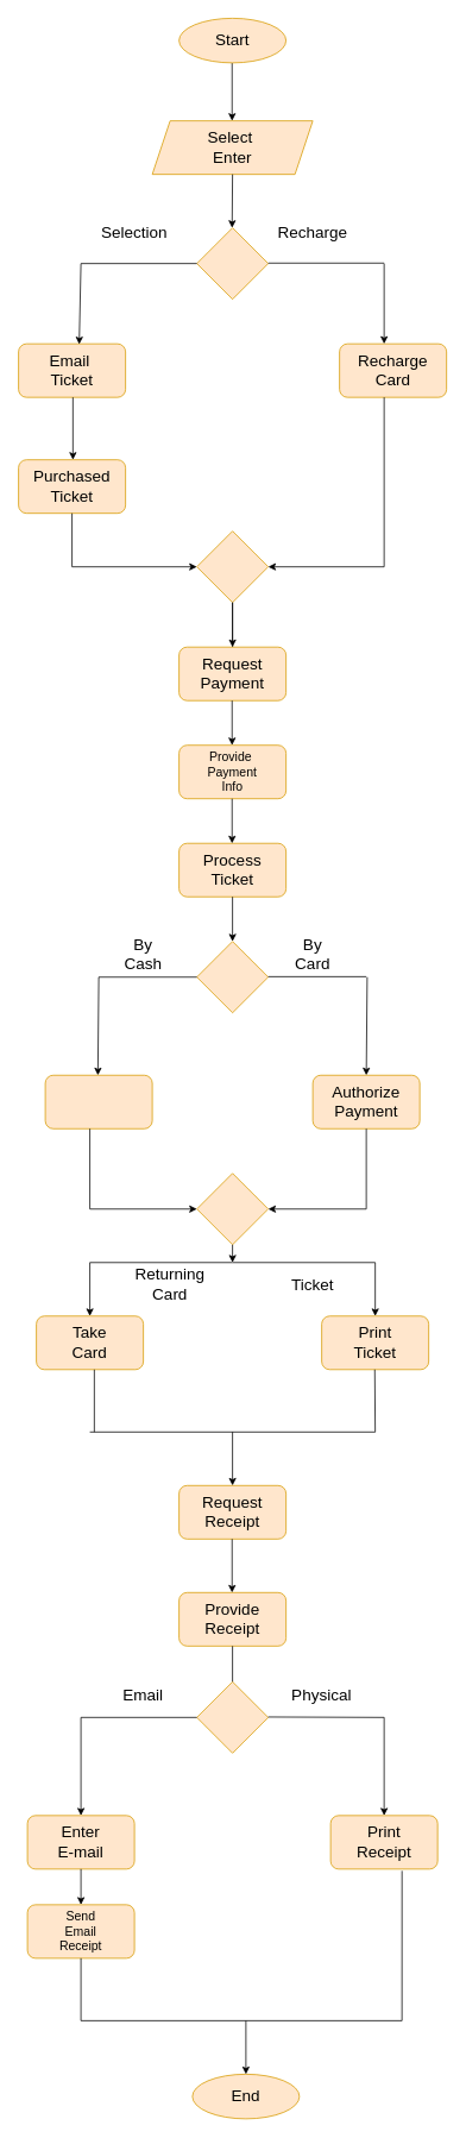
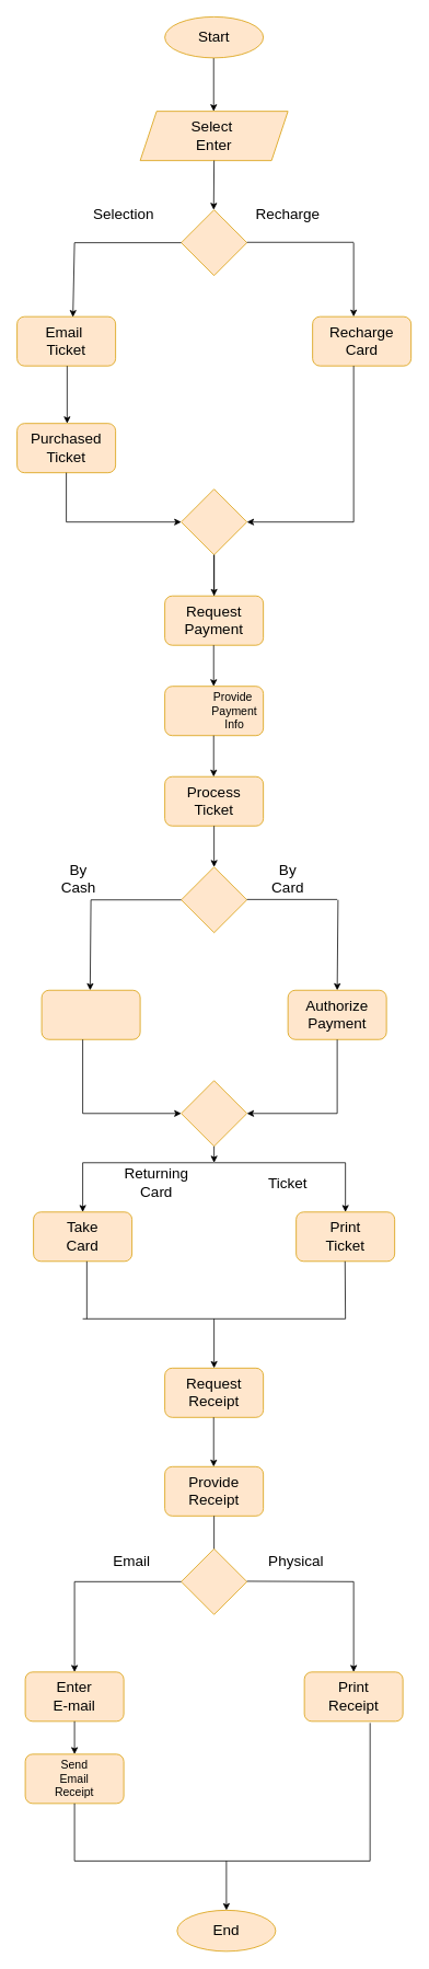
- <mxCell id="29" value="&lt;font style=&quot;&quot;&gt;&lt;font style=&quot;font-size: 14px;&quot;&gt;Provide&amp;nbsp;&lt;br&gt;Payment Info&lt;/font&gt;&lt;br&gt;&lt;/font&gt;" style="text;html=1;strokeColor=none;fillColor=none;align=center;verticalAlign=middle;whiteSpace=wrap;rounded=0;" vertex="1" parent="1"><mxGeometry x="230" y="850" width="60" height="30" as="geometry" /></mxCell>
+ <mxCell id="29" value="&lt;font style=&quot;&quot;&gt;&lt;font style=&quot;font-size: 14px;&quot;&gt;Provide&amp;nbsp;&lt;br&gt;Payment Info&lt;/font&gt;&lt;br&gt;&lt;/font&gt;" style="text;html=1;strokeColor=none;fillColor=none;align=center;verticalAlign=middle;whiteSpace=wrap;rounded=0;" vertex="1" parent="1"><mxGeometry x="255" y="850" width="60" height="30" as="geometry" /></mxCell>
- <mxCell id="40" value="&lt;font style=&quot;font-size: 18px;&quot;&gt;By Cash&lt;/font&gt;" style="text;html=1;strokeColor=none;fillColor=none;align=center;verticalAlign=middle;whiteSpace=wrap;rounded=0;" vertex="1" parent="1"><mxGeometry x="130" y="1055" width="60" height="30" as="geometry" /></mxCell>
+ <mxCell id="40" value="&lt;font style=&quot;font-size: 18px;&quot;&gt;By Cash&lt;/font&gt;" style="text;html=1;strokeColor=none;fillColor=none;align=center;verticalAlign=middle;whiteSpace=wrap;rounded=0;" vertex="1" parent="1"><mxGeometry x="65" y="1055" width="60" height="30" as="geometry" /></mxCell>
